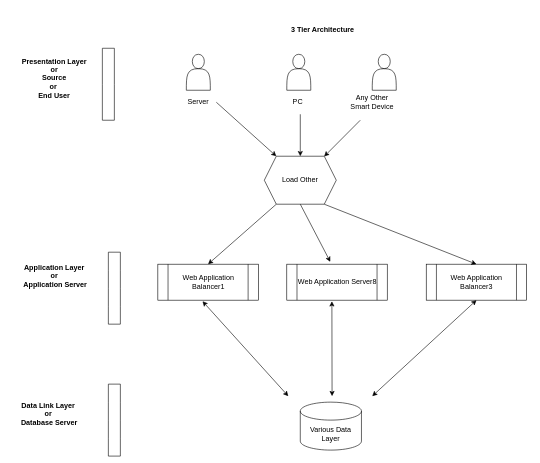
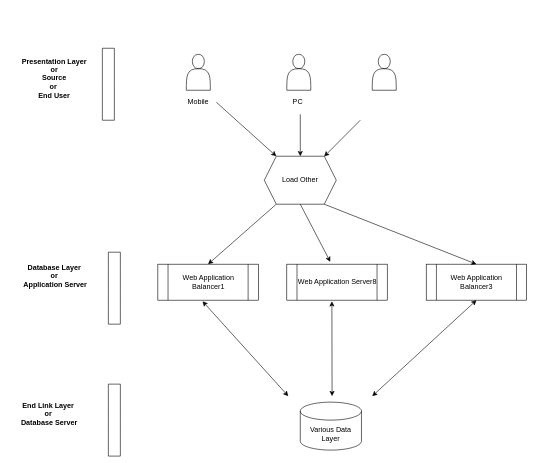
- <mxCell id="2" value="&lt;b&gt;3 Tier Architecture&lt;/b&gt;" style="text;html=1;strokeColor=none;fillColor=none;align=center;verticalAlign=middle;whiteSpace=wrap;rounded=0;" vertex="1" parent="1"><mxGeometry x="430" y="20" width="215" height="60" as="geometry" /></mxCell>
- <mxCell id="11" value="Server" style="text;html=1;strokeColor=none;fillColor=none;align=center;verticalAlign=middle;whiteSpace=wrap;rounded=0;" vertex="1" parent="1"><mxGeometry x="310" y="160" width="40" height="20" as="geometry" /></mxCell>
+ <mxCell id="11" value="Mobile" style="text;html=1;strokeColor=none;fillColor=none;align=center;verticalAlign=middle;whiteSpace=wrap;rounded=0;" vertex="1" parent="1"><mxGeometry x="310" y="160" width="40" height="20" as="geometry" /></mxCell>
- <mxCell id="14" value="Any Other Smart Device" style="text;html=1;strokeColor=none;fillColor=none;align=center;verticalAlign=middle;whiteSpace=wrap;rounded=0;" vertex="1" parent="1"><mxGeometry x="580" y="160" width="80" height="20" as="geometry" /></mxCell>
- <mxCell id="6" value="&lt;b&gt;Application Layer&lt;br&gt;or&lt;br&gt;&amp;nbsp;Application Server&lt;/b&gt;" style="text;html=1;strokeColor=none;fillColor=none;align=center;verticalAlign=middle;whiteSpace=wrap;rounded=0;" vertex="1" parent="1"><mxGeometry x="30" y="420" width="120" height="80" as="geometry" /></mxCell>
+ <mxCell id="6" value="&lt;b&gt;Database Layer&lt;br&gt;or&lt;br&gt;&amp;nbsp;Application Server&lt;/b&gt;" style="text;html=1;strokeColor=none;fillColor=none;align=center;verticalAlign=middle;whiteSpace=wrap;rounded=0;" vertex="1" parent="1"><mxGeometry x="30" y="420" width="120" height="80" as="geometry" /></mxCell>
- <mxCell id="8" value="&lt;b&gt;Data Link Layer &lt;br&gt;or&lt;br&gt;&amp;nbsp;Database Server&lt;/b&gt;" style="text;html=1;strokeColor=none;fillColor=none;align=center;verticalAlign=middle;whiteSpace=wrap;rounded=0;" vertex="1" parent="1"><mxGeometry x="20" y="650" width="120" height="80" as="geometry" /></mxCell>
+ <mxCell id="8" value="&lt;b&gt;End Link Layer &lt;br&gt;or&lt;br&gt;&amp;nbsp;Database Server&lt;/b&gt;" style="text;html=1;strokeColor=none;fillColor=none;align=center;verticalAlign=middle;whiteSpace=wrap;rounded=0;" vertex="1" parent="1"><mxGeometry x="20" y="650" width="120" height="80" as="geometry" /></mxCell>
